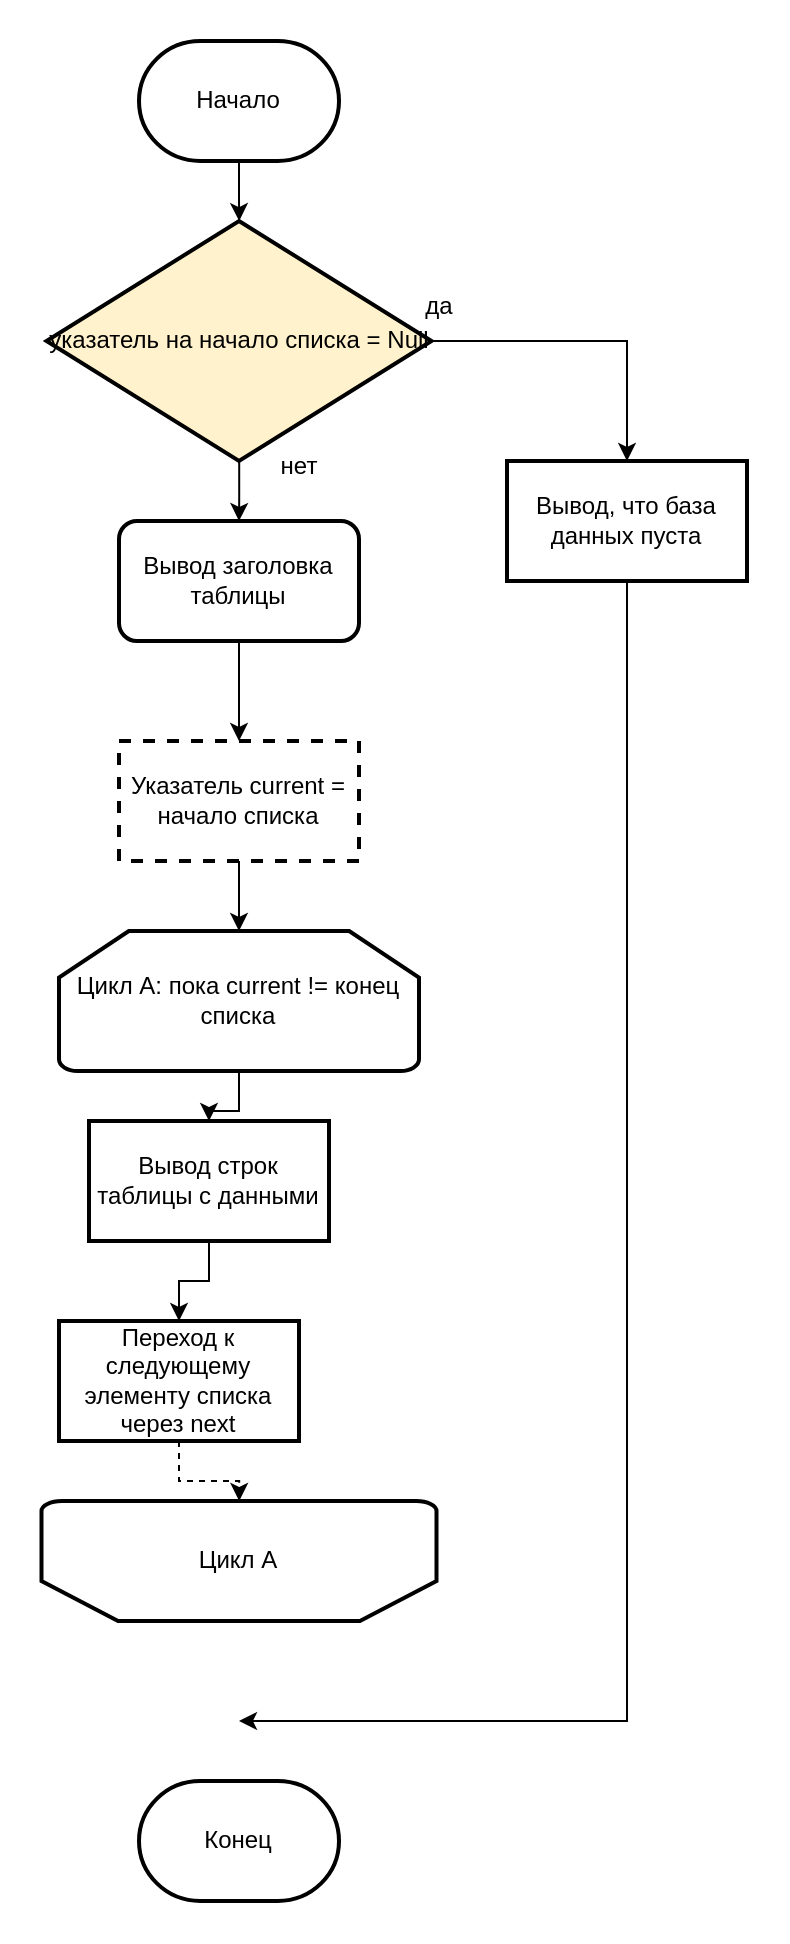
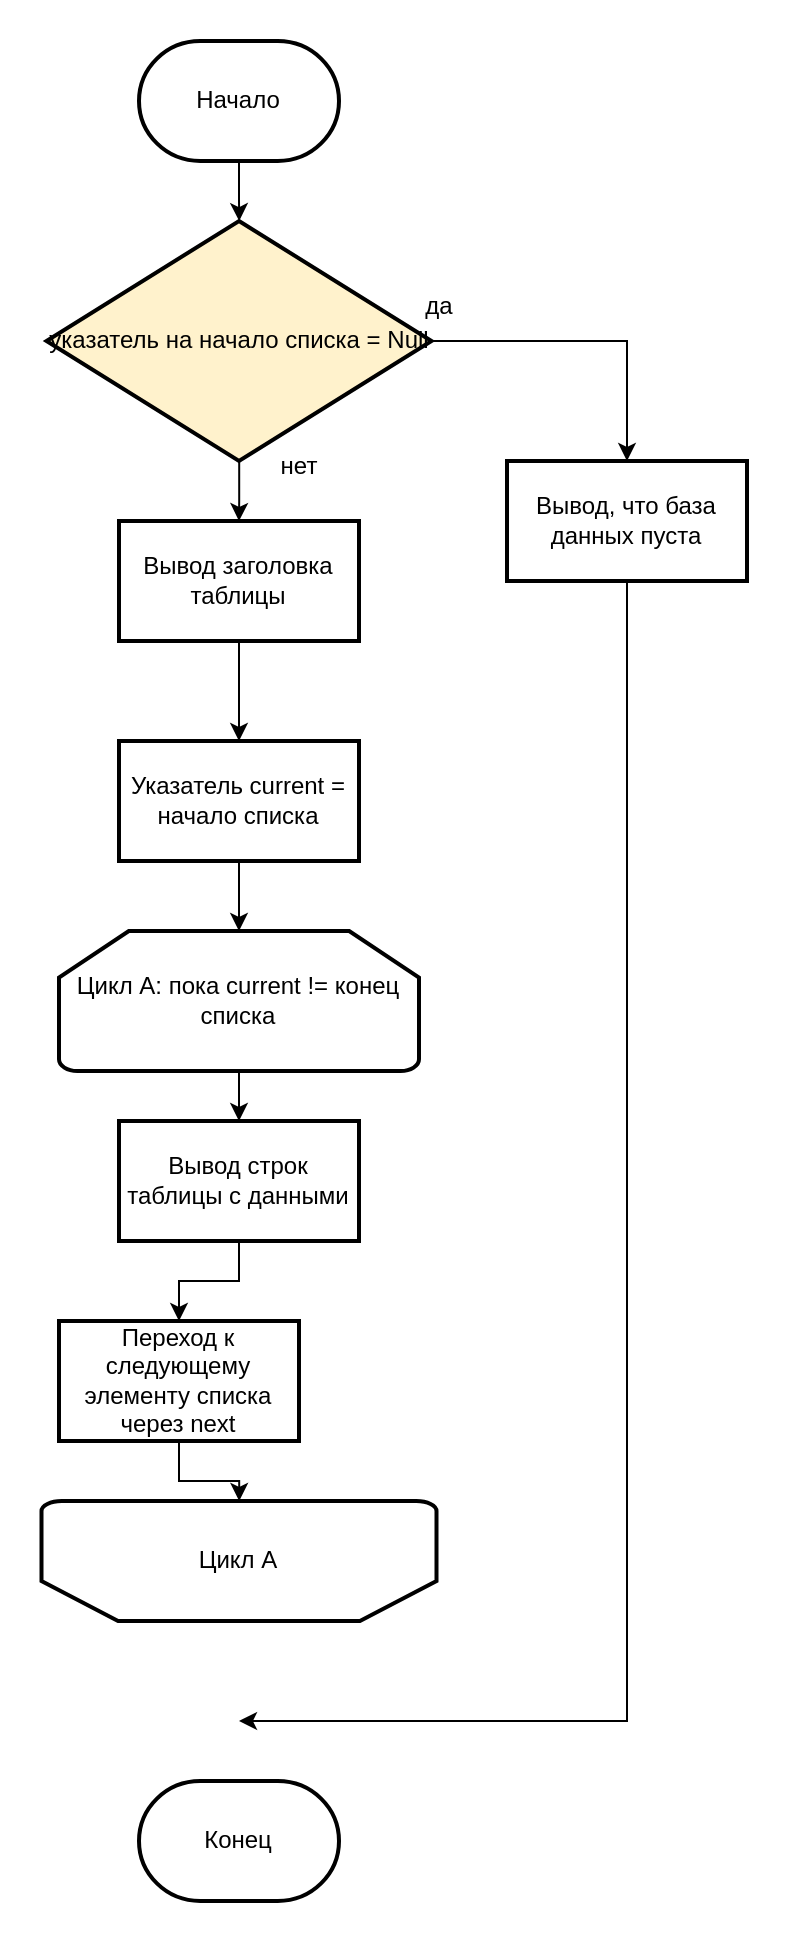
- <mxCell id="10" value="Вывод заголовка таблицы" style="whiteSpace=wrap;html=1;strokeWidth=2;rounded=1;" vertex="1" parent="1"><mxGeometry x="59" y="260" width="120" height="60" as="geometry" /></mxCell>
+ <mxCell id="10" value="Вывод заголовка таблицы" style="whiteSpace=wrap;html=1;strokeWidth=2;" vertex="1" parent="1"><mxGeometry x="59" y="260" width="120" height="60" as="geometry" /></mxCell>
- <mxCell id="12" value="Указатель current = начало списка" style="whiteSpace=wrap;html=1;strokeWidth=2;dashed=1;" vertex="1" parent="1"><mxGeometry x="59" y="370" width="120" height="60" as="geometry" /></mxCell>
+ <mxCell id="12" value="Указатель current = начало списка" style="whiteSpace=wrap;html=1;strokeWidth=2;" vertex="1" parent="1"><mxGeometry x="59" y="370" width="120" height="60" as="geometry" /></mxCell>
- <mxCell id="17" value="Вывод строк таблицы с данными" style="whiteSpace=wrap;html=1;strokeWidth=2;" vertex="1" parent="1"><mxGeometry x="44" y="560" width="120" height="60" as="geometry" /></mxCell>
+ <mxCell id="17" value="Вывод строк таблицы с данными" style="whiteSpace=wrap;html=1;strokeWidth=2;" vertex="1" parent="1"><mxGeometry x="59" y="560" width="120" height="60" as="geometry" /></mxCell>
- <mxCell id="18" value="" style="edgeStyle=orthogonalEdgeStyle;rounded=0;orthogonalLoop=1;jettySize=auto;html=1;dashed=1;" edge="1" parent="1" source="19" target="15"><mxGeometry relative="1" as="geometry" /></mxCell>
+ <mxCell id="18" value="" style="edgeStyle=orthogonalEdgeStyle;rounded=0;orthogonalLoop=1;jettySize=auto;html=1;" edge="1" parent="1" source="19" target="15"><mxGeometry relative="1" as="geometry" /></mxCell>
